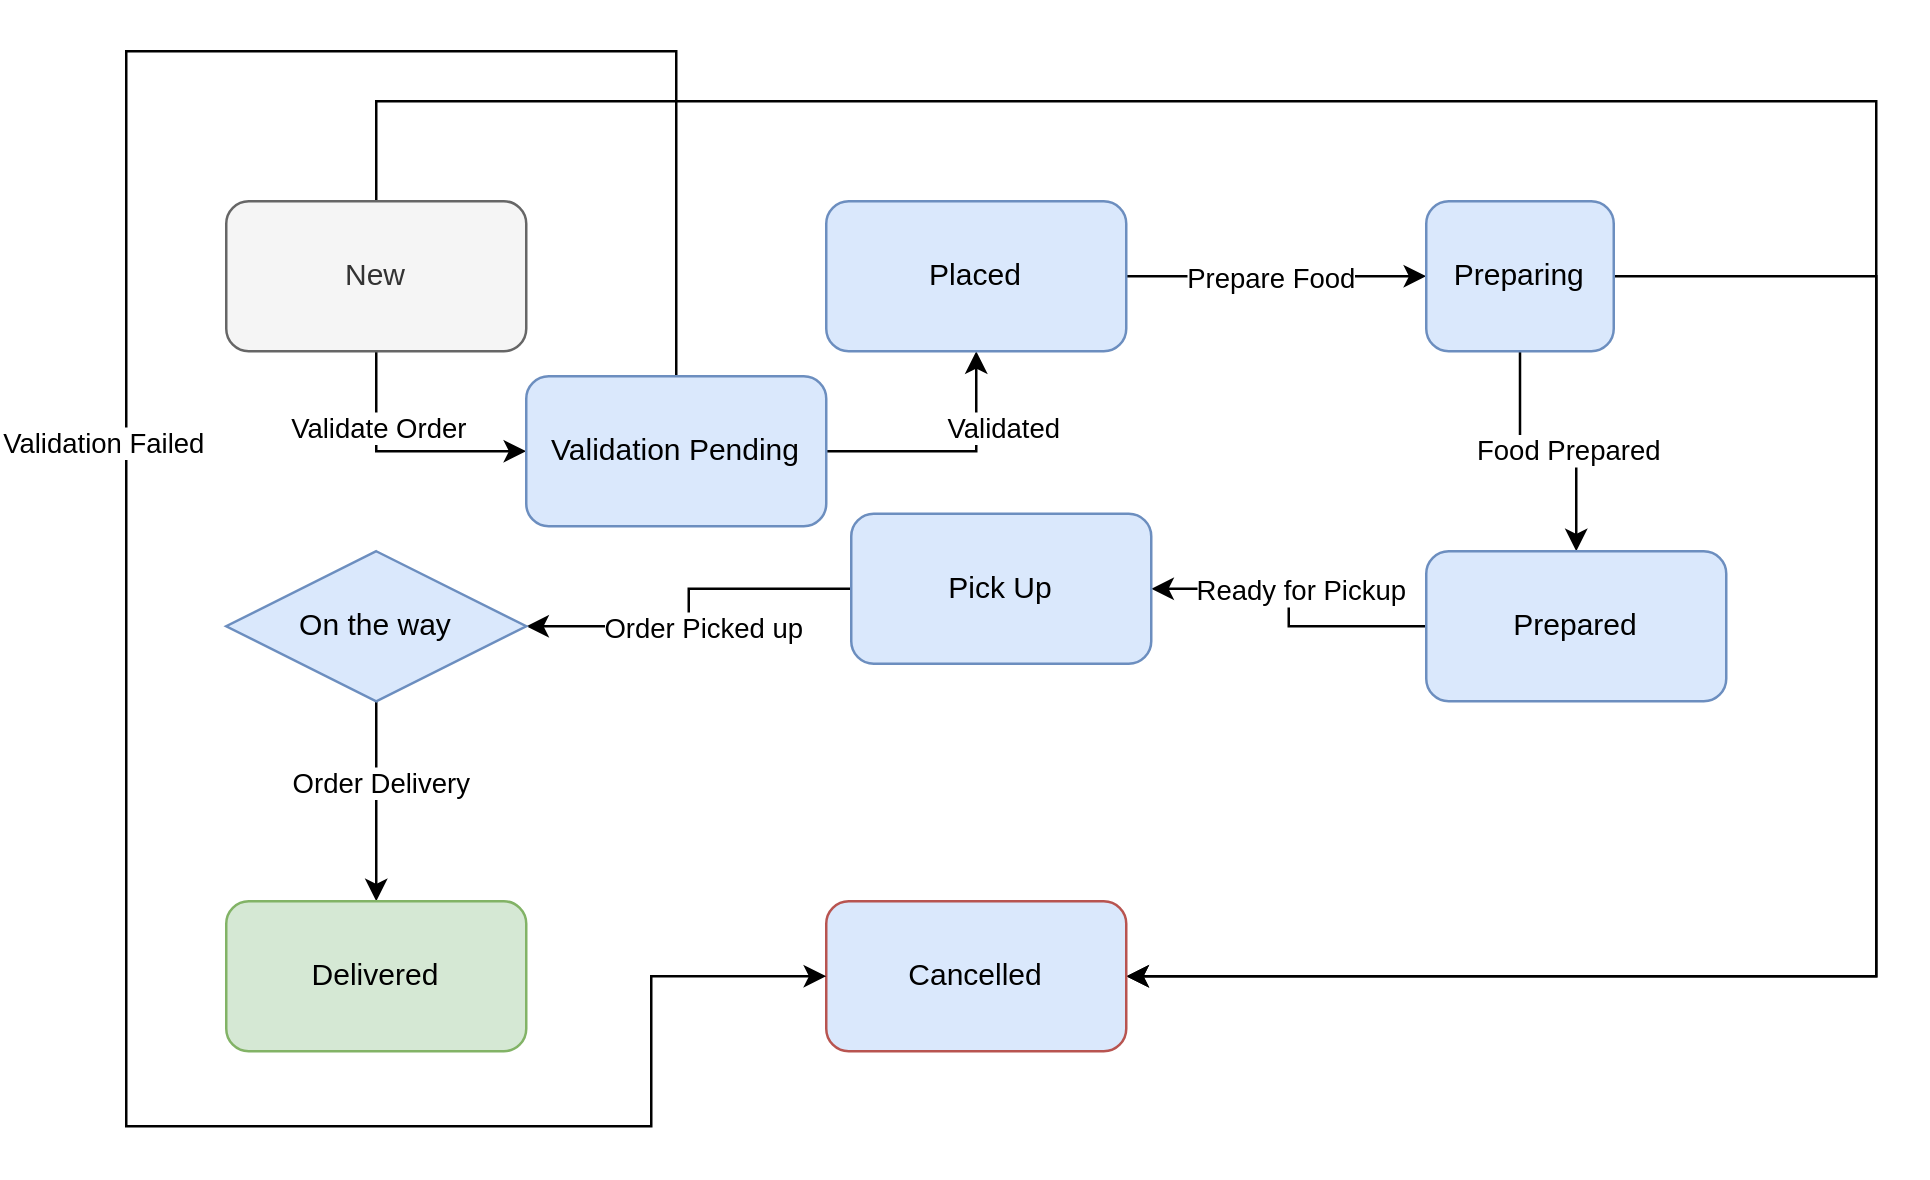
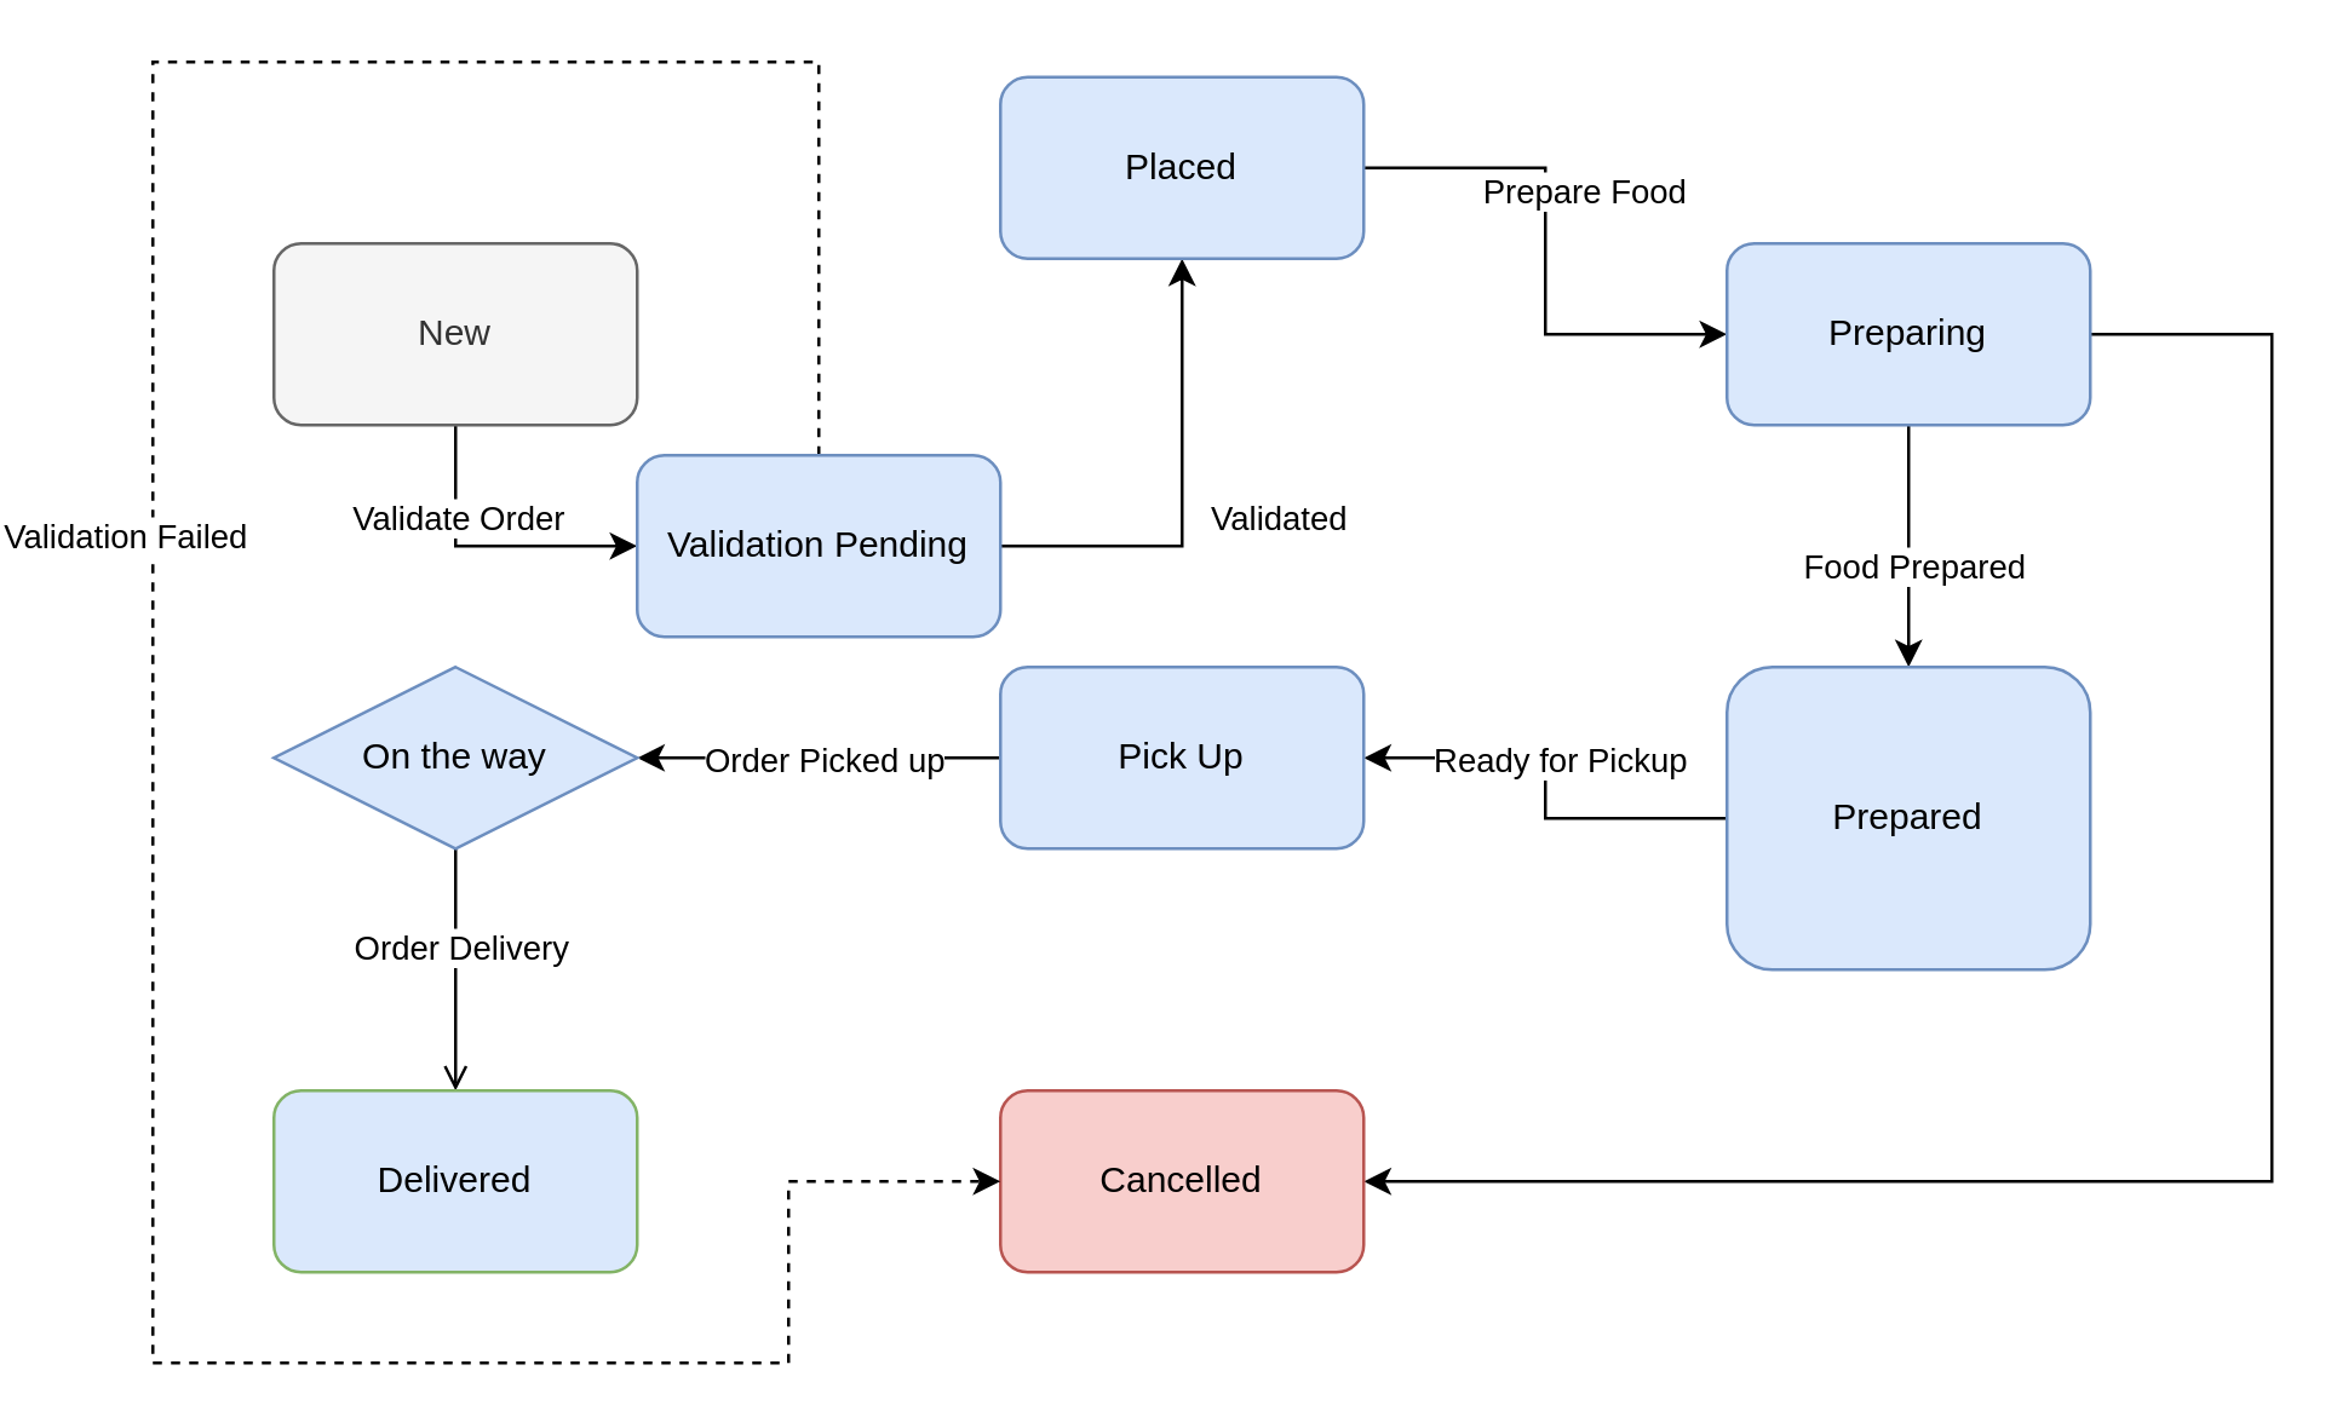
- <mxCell id="4" style="edgeStyle=orthogonalEdgeStyle;rounded=0;orthogonalLoop=1;jettySize=auto;html=1;exitX=0.5;exitY=0;exitDx=0;exitDy=0;entryX=1;entryY=0.5;entryDx=0;entryDy=0;" parent="1" source="7" target="18" edge="1"><mxGeometry relative="1" as="geometry"><Array as="points"><mxPoint x="120" y="40" /><mxPoint x="720" y="40" /><mxPoint x="720" y="390" /></Array></mxGeometry></mxCell>
- <mxCell id="10" value="Placed" style="rounded=1;whiteSpace=wrap;html=1;fillColor=#dae8fc;strokeColor=#6c8ebf;" parent="1" vertex="1"><mxGeometry x="300" y="80" width="120" height="60" as="geometry" /></mxCell>
+ <mxCell id="10" value="Placed" style="rounded=1;whiteSpace=wrap;html=1;fillColor=#dae8fc;strokeColor=#6c8ebf;" parent="1" vertex="1"><mxGeometry x="300" y="25" width="120" height="60" as="geometry" /></mxCell>
- <mxCell id="14" value="Preparing" style="rounded=1;whiteSpace=wrap;html=1;fillColor=#dae8fc;strokeColor=#6c8ebf;" parent="1" vertex="1"><mxGeometry x="540" y="80" width="75" height="60" as="geometry" /></mxCell>
+ <mxCell id="14" value="Preparing" style="rounded=1;whiteSpace=wrap;html=1;fillColor=#dae8fc;strokeColor=#6c8ebf;" parent="1" vertex="1"><mxGeometry x="540" y="80" width="120" height="60" as="geometry" /></mxCell>
- <mxCell id="21" value="Pick Up" style="rounded=1;whiteSpace=wrap;html=1;fillColor=#dae8fc;strokeColor=#6c8ebf;" parent="1" vertex="1"><mxGeometry x="310" y="205" width="120" height="60" as="geometry" /></mxCell>
+ <mxCell id="21" value="Pick Up" style="rounded=1;whiteSpace=wrap;html=1;fillColor=#dae8fc;strokeColor=#6c8ebf;" parent="1" vertex="1"><mxGeometry x="300" y="220" width="120" height="60" as="geometry" /></mxCell>
- <mxCell id="17" value="Prepared" style="rounded=1;whiteSpace=wrap;html=1;fillColor=#dae8fc;strokeColor=#6c8ebf;" parent="1" vertex="1"><mxGeometry x="540" y="220" width="120" height="60" as="geometry" /></mxCell>
+ <mxCell id="17" value="Prepared" style="rounded=1;whiteSpace=wrap;html=1;fillColor=#dae8fc;strokeColor=#6c8ebf;" parent="1" vertex="1"><mxGeometry x="540" y="220" width="120" height="100" as="geometry" /></mxCell>
- <mxCell id="22" style="edgeStyle=orthogonalEdgeStyle;rounded=0;orthogonalLoop=1;jettySize=auto;html=1;exitX=0.5;exitY=1;exitDx=0;exitDy=0;entryX=0.5;entryY=0;entryDx=0;entryDy=0;" parent="1" source="24" target="25" edge="1"><mxGeometry relative="1" as="geometry"><Array as="points"><mxPoint x="120" y="320" /><mxPoint x="120" y="320" /></Array></mxGeometry></mxCell>
+ <mxCell id="22" style="edgeStyle=orthogonalEdgeStyle;rounded=0;orthogonalLoop=1;jettySize=auto;html=1;exitX=0.5;exitY=1;exitDx=0;exitDy=0;entryX=0.5;entryY=0;entryDx=0;entryDy=0;endArrow=open;" parent="1" source="24" target="25" edge="1"><mxGeometry relative="1" as="geometry"><Array as="points"><mxPoint x="120" y="320" /><mxPoint x="120" y="320" /></Array></mxGeometry></mxCell>
- <mxCell id="25" value="Delivered" style="rounded=1;whiteSpace=wrap;html=1;fillColor=#d5e8d4;strokeColor=#82b366;" parent="1" vertex="1"><mxGeometry x="60" y="360" width="120" height="60" as="geometry" /></mxCell>
+ <mxCell id="25" value="Delivered" style="rounded=1;whiteSpace=wrap;html=1;fillColor=#dae8fc;strokeColor=#82b366;" parent="1" vertex="1"><mxGeometry x="60" y="360" width="120" height="60" as="geometry" /></mxCell>
- <mxCell id="18" value="Cancelled" style="rounded=1;whiteSpace=wrap;html=1;fillColor=#dae8fc;strokeColor=#b85450;" parent="1" vertex="1"><mxGeometry x="300" y="360" width="120" height="60" as="geometry" /></mxCell>
+ <mxCell id="18" value="Cancelled" style="rounded=1;whiteSpace=wrap;html=1;fillColor=#f8cecc;strokeColor=#b85450;" parent="1" vertex="1"><mxGeometry x="300" y="360" width="120" height="60" as="geometry" /></mxCell>
- <mxCell id="26" style="edgeStyle=orthogonalEdgeStyle;rounded=0;orthogonalLoop=1;jettySize=auto;html=1;exitX=0.5;exitY=0;exitDx=0;exitDy=0;entryX=0;entryY=0.5;entryDx=0;entryDy=0;" parent="1" source="28" target="18" edge="1"><mxGeometry relative="1" as="geometry"><Array as="points"><mxPoint x="240" y="20" /><mxPoint x="20" y="20" /><mxPoint x="20" y="450" /><mxPoint x="230" y="450" /><mxPoint x="230" y="390" /></Array></mxGeometry></mxCell>
+ <mxCell id="26" style="edgeStyle=orthogonalEdgeStyle;rounded=0;orthogonalLoop=1;jettySize=auto;html=1;exitX=0.5;exitY=0;exitDx=0;exitDy=0;entryX=0;entryY=0.5;entryDx=0;entryDy=0;dashed=1;" parent="1" source="28" target="18" edge="1"><mxGeometry relative="1" as="geometry"><Array as="points"><mxPoint x="240" y="20" /><mxPoint x="20" y="20" /><mxPoint x="20" y="450" /><mxPoint x="230" y="450" /><mxPoint x="230" y="390" /></Array></mxGeometry></mxCell>
